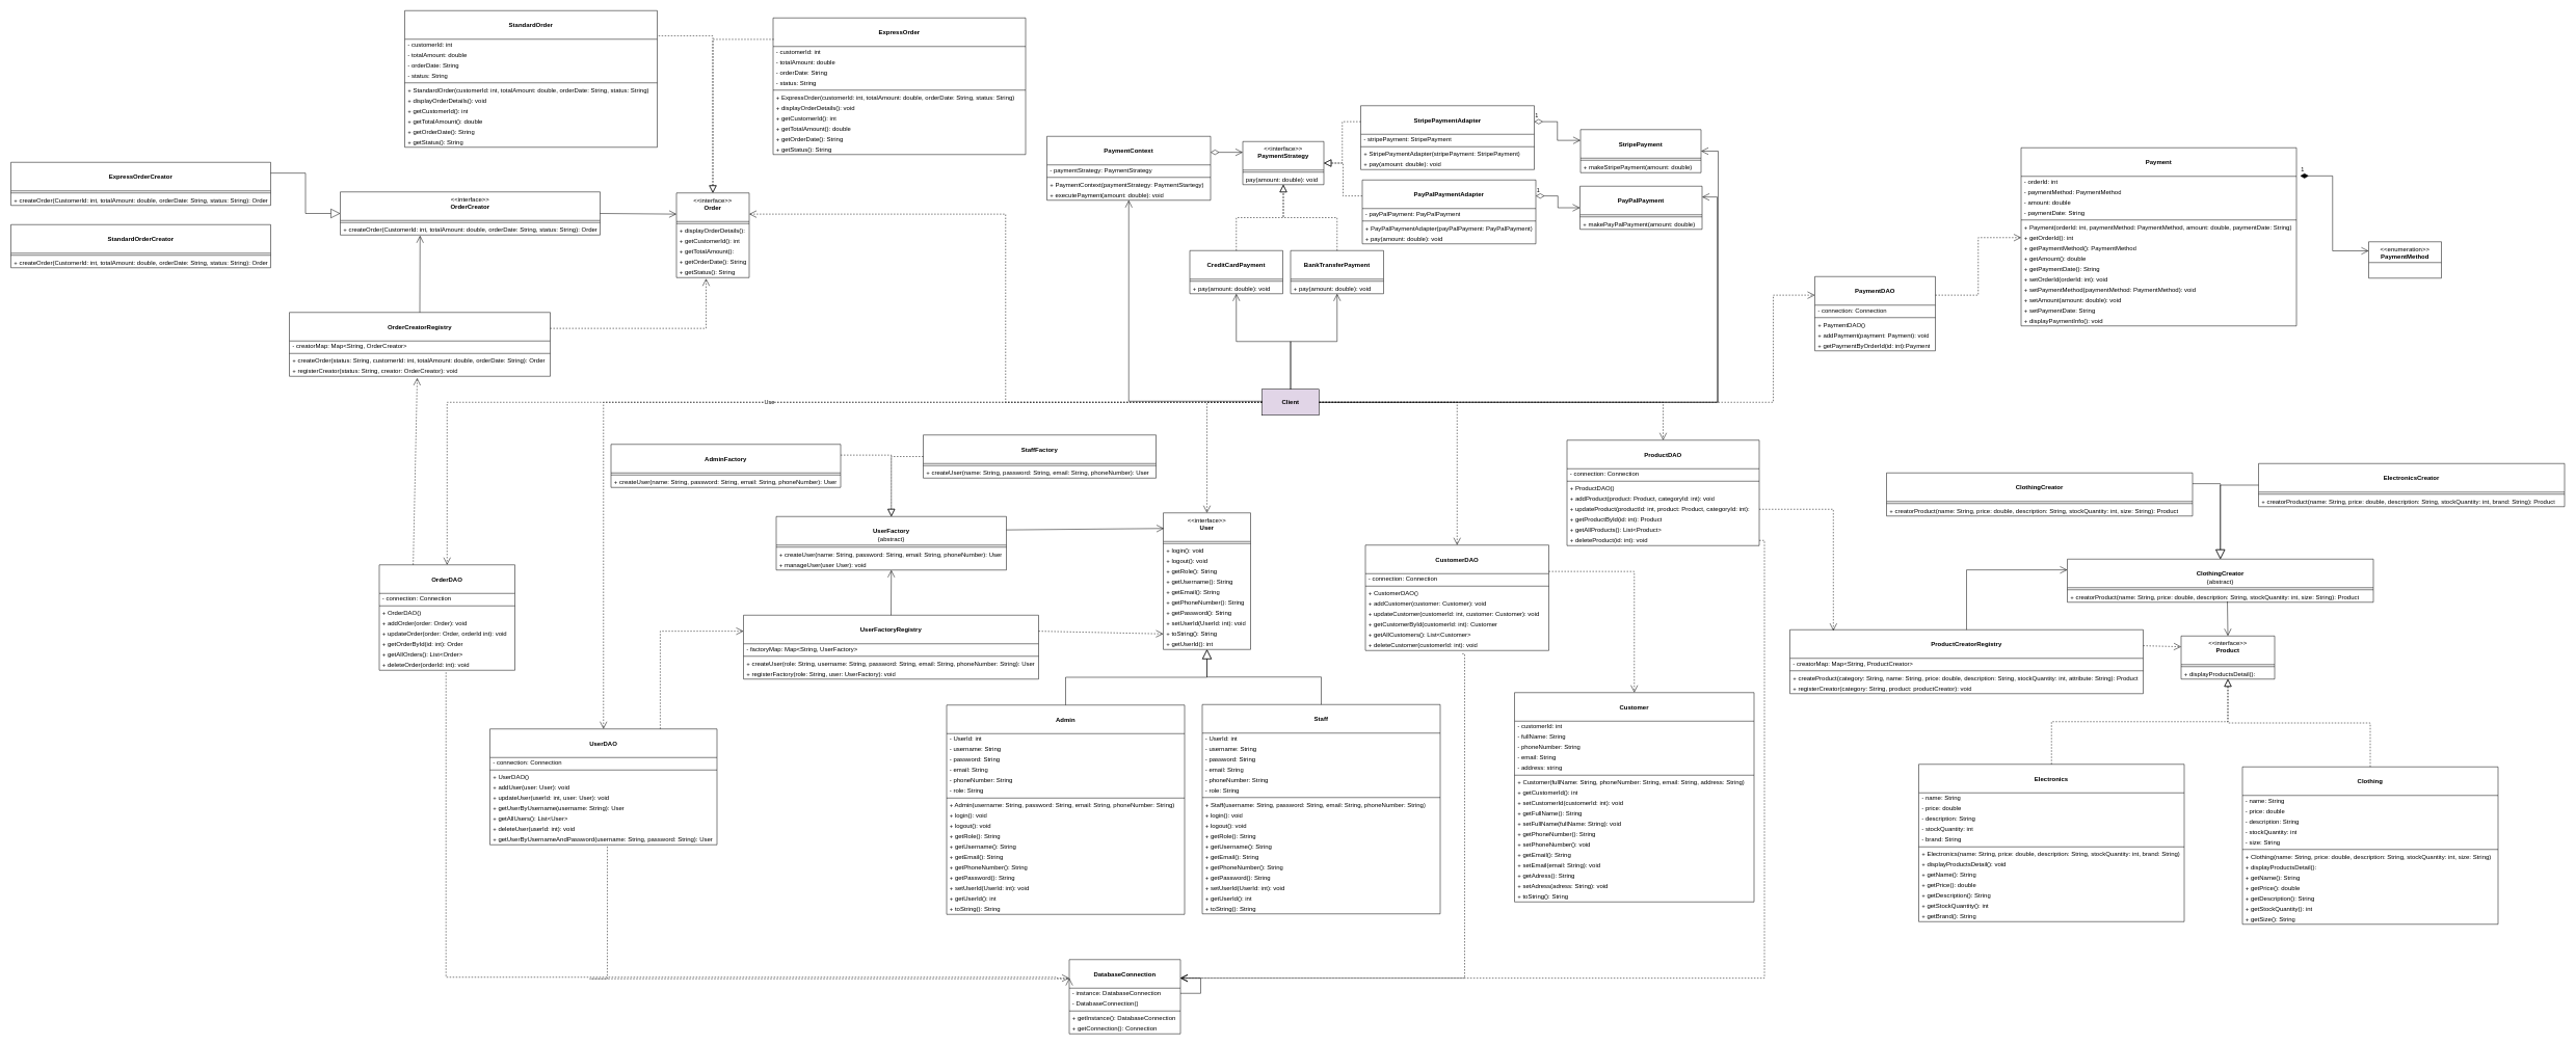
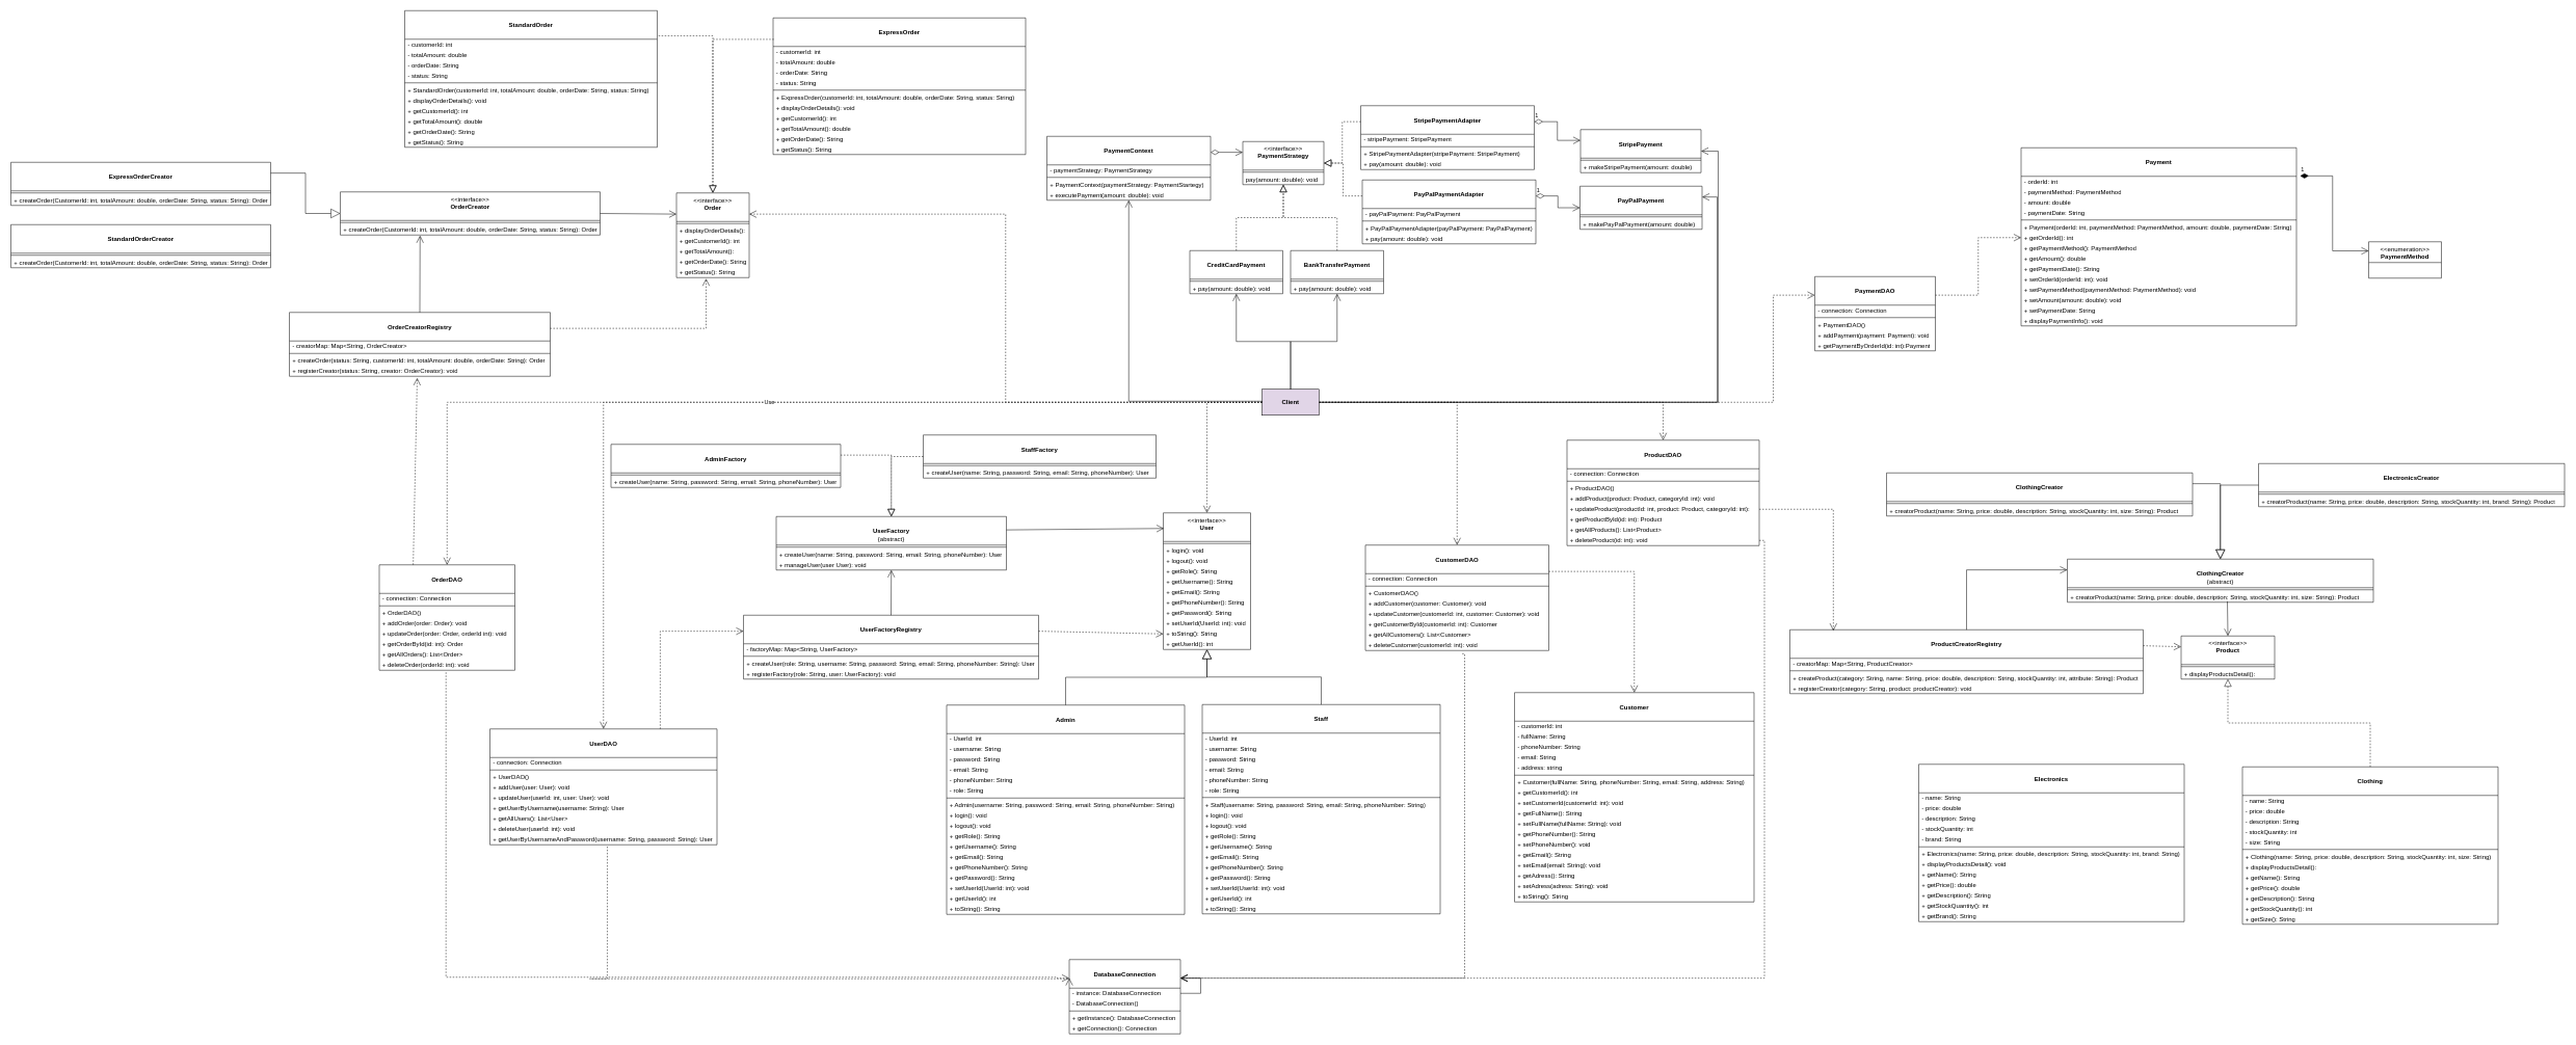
- <mxCell id="183" value="" style="endArrow=block;dashed=1;endFill=0;endSize=12;html=1;rounded=0;entryX=0.5;entryY=1;entryDx=0;entryDy=0;exitX=0.5;exitY=0;exitDx=0;exitDy=0;edgeStyle=orthogonalEdgeStyle;" edge="1" parent="1" source="169" target="165"><mxGeometry width="160" relative="1" as="geometry"><mxPoint x="3769" y="212" as="sourcePoint" /><mxPoint x="3929" y="212" as="targetPoint" /></mxGeometry></mxCell>
